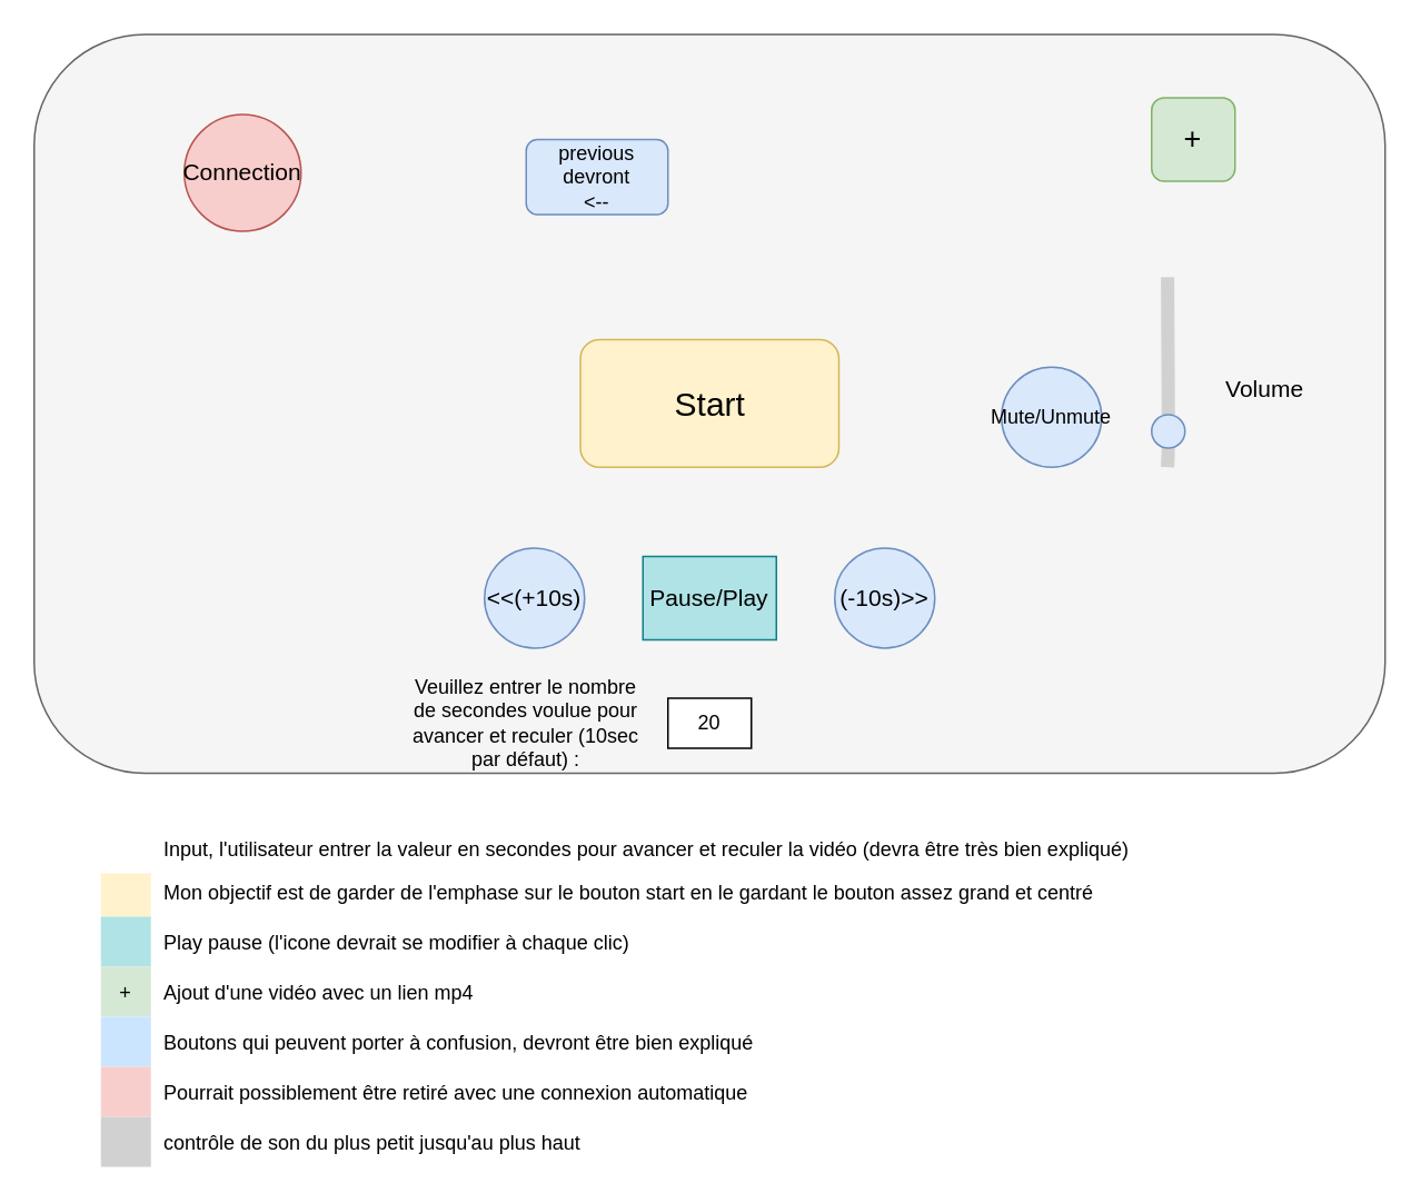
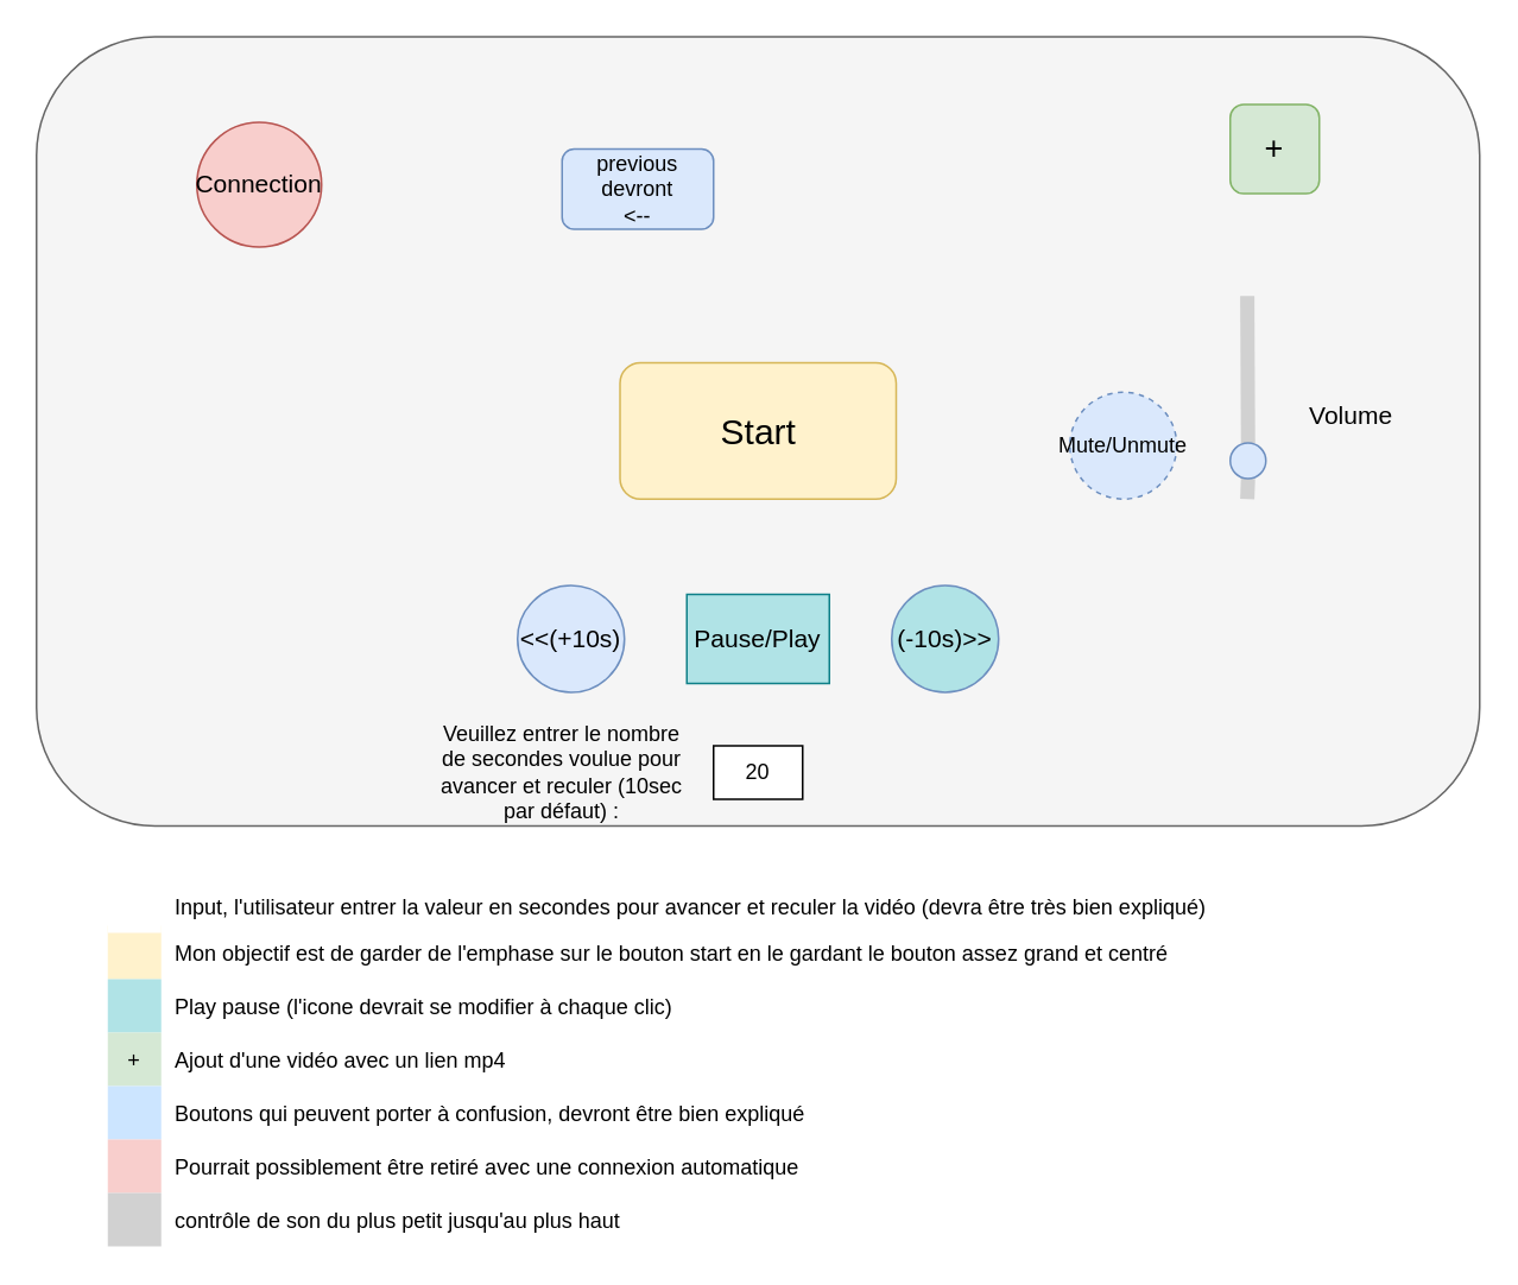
- <mxCell id="4" value="Mute/Unmute" style="ellipse;whiteSpace=wrap;html=1;aspect=fixed;fillColor=#dae8fc;strokeColor=#6c8ebf;" vertex="1" parent="1"><mxGeometry x="600" y="219.5" width="60" height="60" as="geometry" /></mxCell>
+ <mxCell id="4" value="Mute/Unmute" style="ellipse;whiteSpace=wrap;html=1;aspect=fixed;fillColor=#dae8fc;strokeColor=#6c8ebf;dashed=1;" vertex="1" parent="1"><mxGeometry x="600" y="219.5" width="60" height="60" as="geometry" /></mxCell>
- <mxCell id="6" value="&lt;font style=&quot;font-size: 14px;&quot;&gt;(-10s)&amp;gt;&amp;gt;&lt;/font&gt;" style="ellipse;whiteSpace=wrap;html=1;aspect=fixed;fillColor=#dae8fc;strokeColor=#6c8ebf;" vertex="1" parent="1"><mxGeometry x="500" y="328" width="60" height="60" as="geometry" /></mxCell>
+ <mxCell id="6" value="&lt;font style=&quot;font-size: 14px;&quot;&gt;(-10s)&amp;gt;&amp;gt;&lt;/font&gt;" style="ellipse;whiteSpace=wrap;html=1;aspect=fixed;fillColor=#b0e3e6;strokeColor=#6c8ebf;" vertex="1" parent="1"><mxGeometry x="500" y="328" width="60" height="60" as="geometry" /></mxCell>
